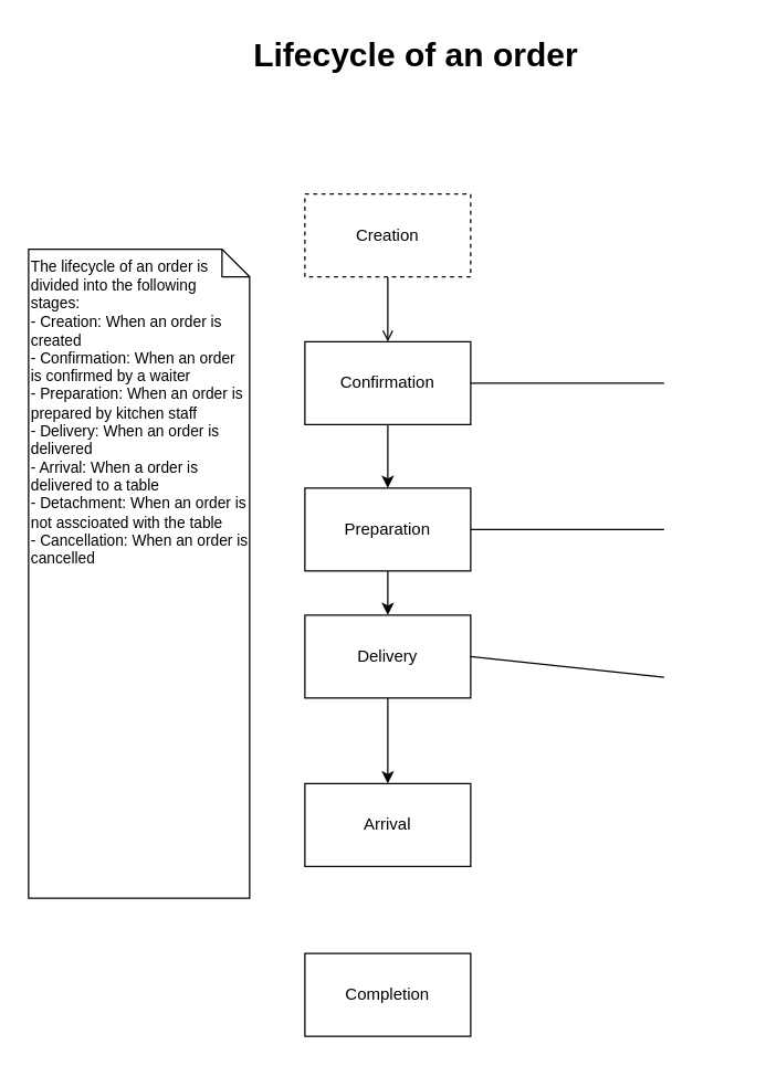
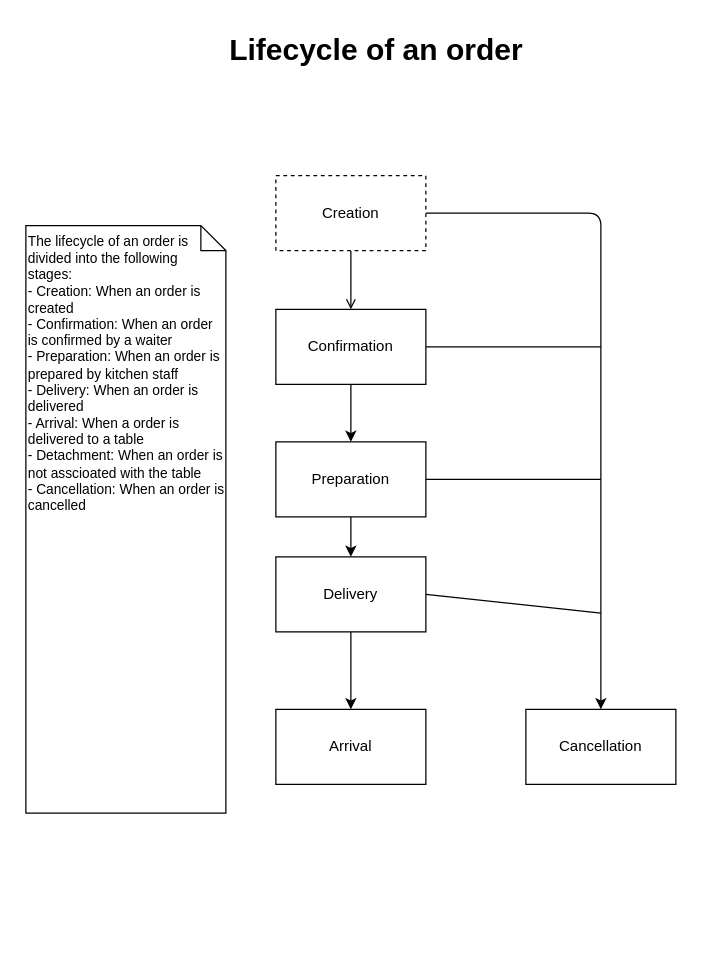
+ <mxCell id="3" style="edgeStyle=none;html=1;entryX=0.5;entryY=0;entryDx=0;entryDy=0;" parent="1" source="4" target="13" edge="1"><mxGeometry relative="1" as="geometry"><mxPoint x="440" y="760" as="targetPoint" /><Array as="points"><mxPoint x="480" y="170" /></Array></mxGeometry></mxCell>
+ <mxCell id="13" value="Cancellation" style="rounded=0;whiteSpace=wrap;html=1;" parent="1" vertex="1"><mxGeometry x="420" y="567" width="120" height="60" as="geometry" /></mxCell>
- <mxCell id="12" value="Completion" style="whiteSpace=wrap;html=1;fillColor=default;rounded=0;" parent="1" vertex="1"><mxGeometry x="220" y="690" width="120" height="60" as="geometry" /></mxCell>
